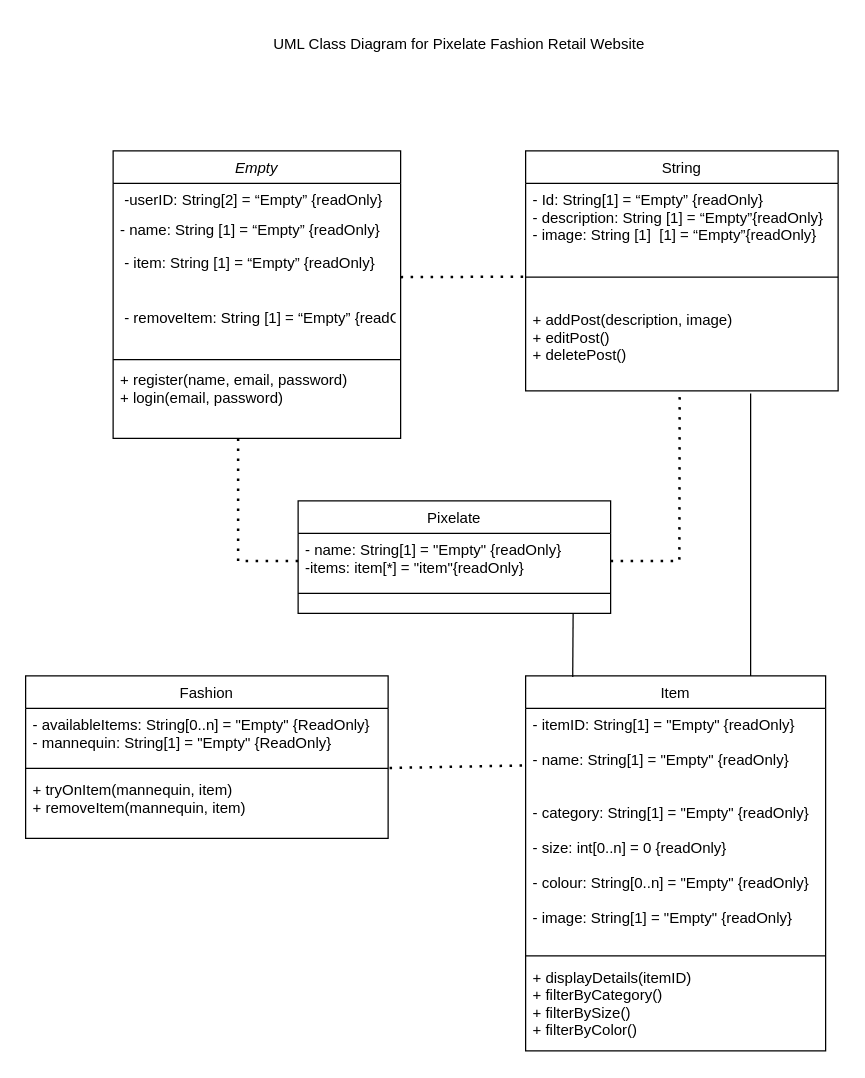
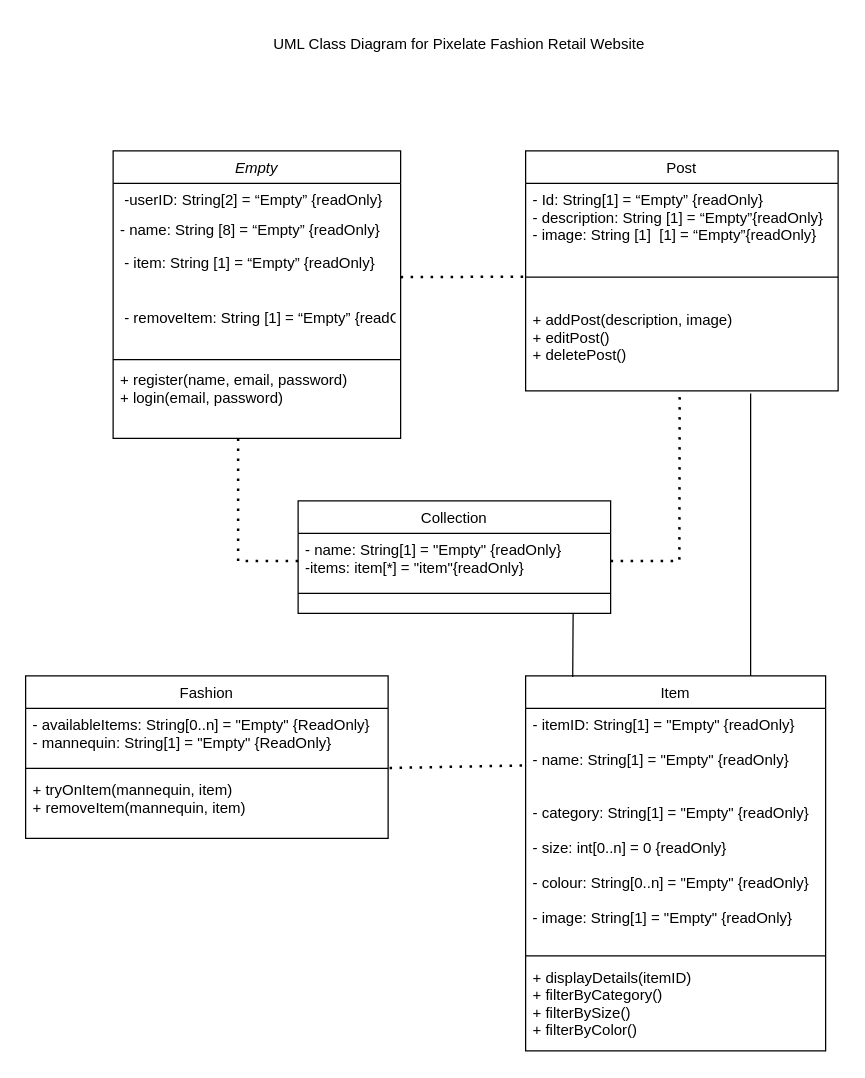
- <mxCell id="9" value="String" style="swimlane;fontStyle=0;align=center;verticalAlign=top;childLayout=stackLayout;horizontal=1;startSize=26;horizontalStack=0;resizeParent=1;resizeLast=0;collapsible=1;marginBottom=0;rounded=0;shadow=0;strokeWidth=1;" vertex="1" parent="1"><mxGeometry x="420" y="120" width="250" height="192" as="geometry"><mxRectangle x="130" y="380" width="160" height="26" as="alternateBounds" /></mxGeometry></mxCell>
+ <mxCell id="9" value="Post" style="swimlane;fontStyle=0;align=center;verticalAlign=top;childLayout=stackLayout;horizontal=1;startSize=26;horizontalStack=0;resizeParent=1;resizeLast=0;collapsible=1;marginBottom=0;rounded=0;shadow=0;strokeWidth=1;" vertex="1" parent="1"><mxGeometry x="420" y="120" width="250" height="192" as="geometry"><mxRectangle x="130" y="380" width="160" height="26" as="alternateBounds" /></mxGeometry></mxCell>
- <mxCell id="4" value="- name: String [1] = “Empty” {readOnly} " style="text;align=left;verticalAlign=top;spacingLeft=4;spacingRight=4;overflow=hidden;rotatable=0;points=[[0,0.5],[1,0.5]];portConstraint=eastwest;rounded=0;shadow=0;html=0;" vertex="1" parent="2"><mxGeometry y="50" width="230" height="26" as="geometry" /></mxCell>
+ <mxCell id="4" value="- name: String [8] = “Empty” {readOnly} " style="text;align=left;verticalAlign=top;spacingLeft=4;spacingRight=4;overflow=hidden;rotatable=0;points=[[0,0.5],[1,0.5]];portConstraint=eastwest;rounded=0;shadow=0;html=0;" vertex="1" parent="2"><mxGeometry y="50" width="230" height="26" as="geometry" /></mxCell>
- <mxCell id="13" value="Pixelate" style="swimlane;fontStyle=0;align=center;verticalAlign=top;childLayout=stackLayout;horizontal=1;startSize=26;horizontalStack=0;resizeParent=1;resizeLast=0;collapsible=1;marginBottom=0;rounded=0;shadow=0;strokeWidth=1;" vertex="1" parent="1"><mxGeometry x="238" y="400" width="250" height="90" as="geometry"><mxRectangle x="340" y="380" width="170" height="26" as="alternateBounds" /></mxGeometry></mxCell>
+ <mxCell id="13" value="Collection" style="swimlane;fontStyle=0;align=center;verticalAlign=top;childLayout=stackLayout;horizontal=1;startSize=26;horizontalStack=0;resizeParent=1;resizeLast=0;collapsible=1;marginBottom=0;rounded=0;shadow=0;strokeWidth=1;" vertex="1" parent="1"><mxGeometry x="238" y="400" width="250" height="90" as="geometry"><mxRectangle x="340" y="380" width="170" height="26" as="alternateBounds" /></mxGeometry></mxCell>
